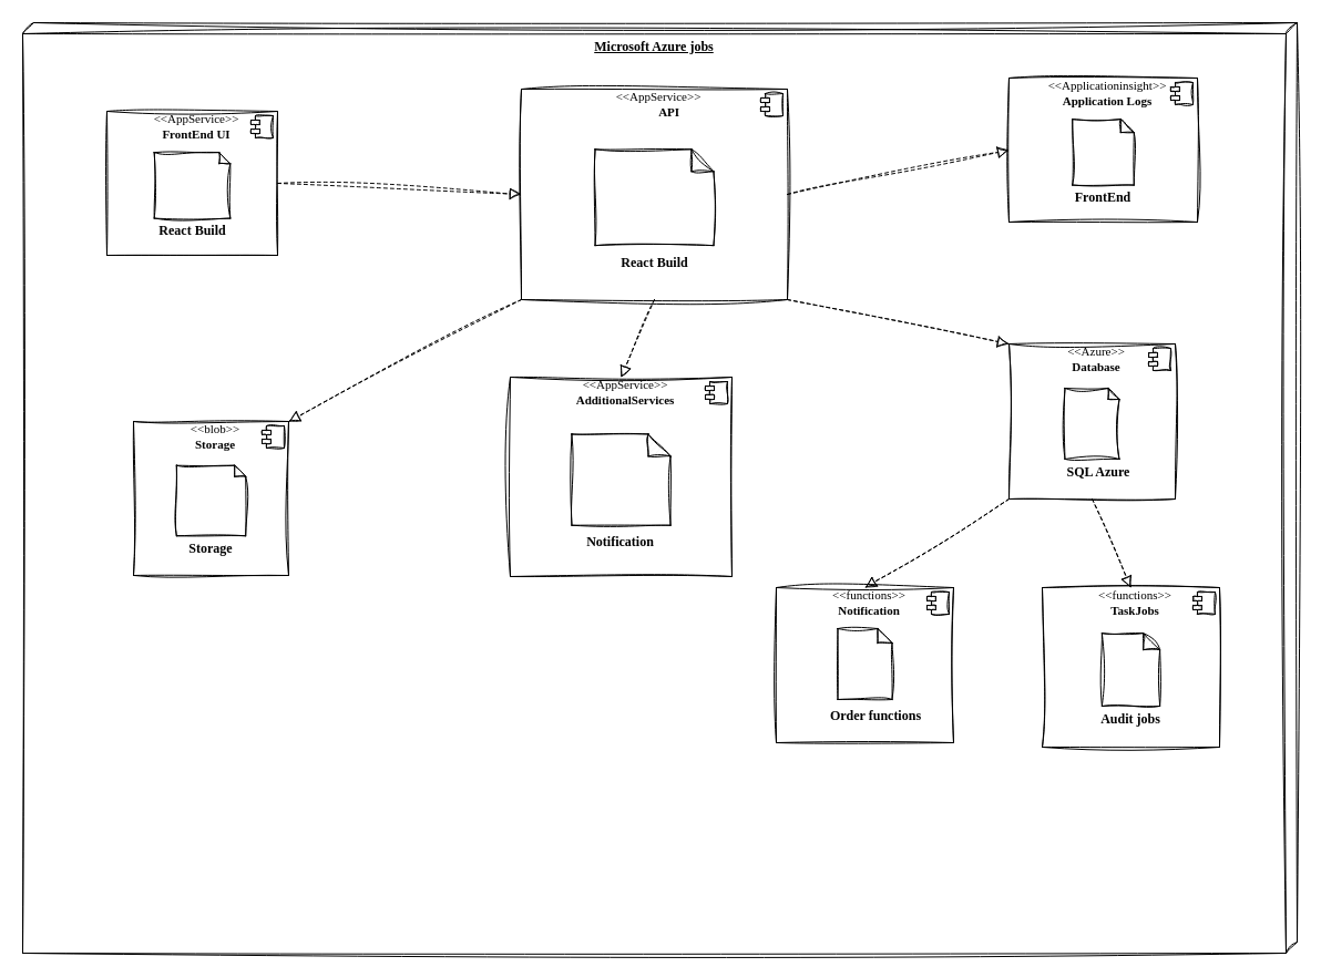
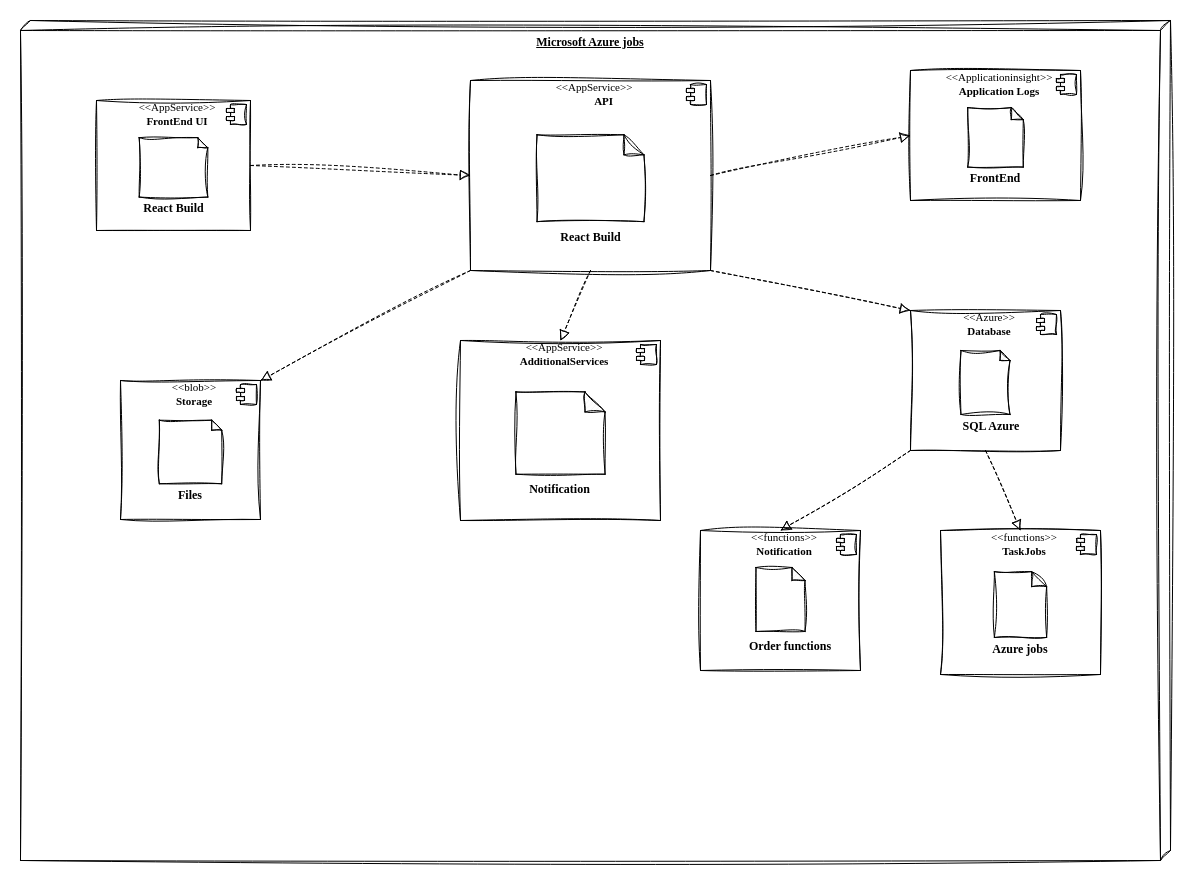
- <mxCell id="22" value="&lt;b&gt;Storage&lt;/b&gt;" style="text;html=1;align=center;verticalAlign=middle;whiteSpace=wrap;rounded=0;fontFamily=Architects Daughter;fontSource=https%3A%2F%2Ffonts.googleapis.com%2Fcss%3Ffamily%3DArchitects%2BDaughter;" vertex="1" parent="18"><mxGeometry x="26.091" y="100.279" width="87.818" height="29.786" as="geometry" /></mxCell>
+ <mxCell id="22" value="&lt;b&gt;Files&lt;/b&gt;" style="text;html=1;align=center;verticalAlign=middle;whiteSpace=wrap;rounded=0;fontFamily=Architects Daughter;fontSource=https%3A%2F%2Ffonts.googleapis.com%2Fcss%3Ffamily%3DArchitects%2BDaughter;" vertex="1" parent="18"><mxGeometry x="26.091" y="100.279" width="87.818" height="29.786" as="geometry" /></mxCell>
- <mxCell id="42" value="&lt;b&gt;Audit jobs&lt;/b&gt;" style="text;html=1;align=center;verticalAlign=middle;whiteSpace=wrap;rounded=0;fontFamily=Architects Daughter;fontSource=https%3A%2F%2Ffonts.googleapis.com%2Fcss%3Ffamily%3DArchitects%2BDaughter;" vertex="1" parent="38"><mxGeometry x="43.2" y="103.886" width="73.6" height="30.857" as="geometry" /></mxCell>
+ <mxCell id="42" value="&lt;b&gt;Azure jobs&lt;/b&gt;" style="text;html=1;align=center;verticalAlign=middle;whiteSpace=wrap;rounded=0;fontFamily=Architects Daughter;fontSource=https%3A%2F%2Ffonts.googleapis.com%2Fcss%3Ffamily%3DArchitects%2BDaughter;" vertex="1" parent="38"><mxGeometry x="43.2" y="103.886" width="73.6" height="30.857" as="geometry" /></mxCell>
